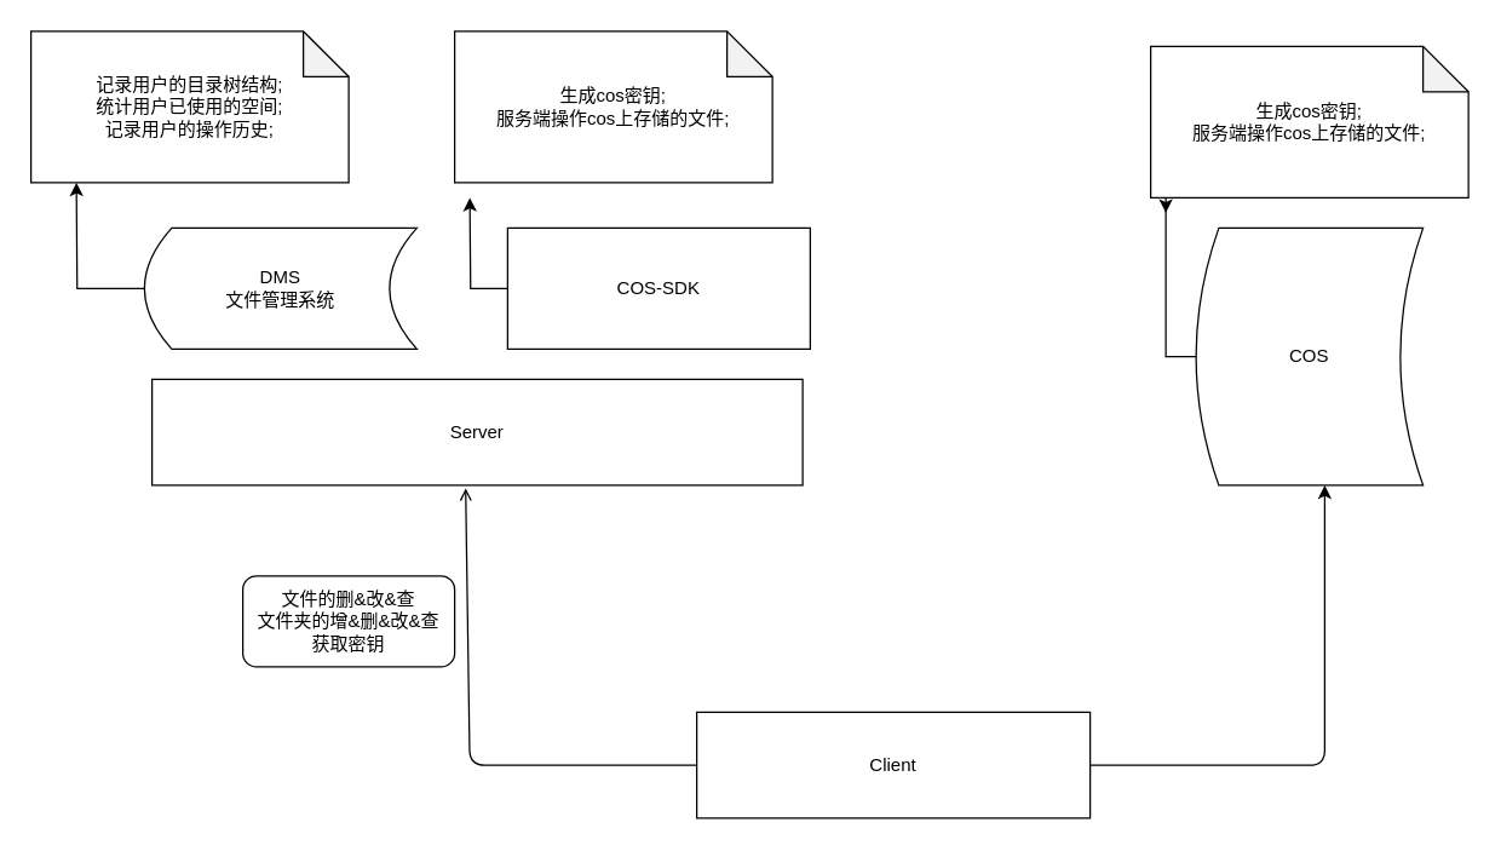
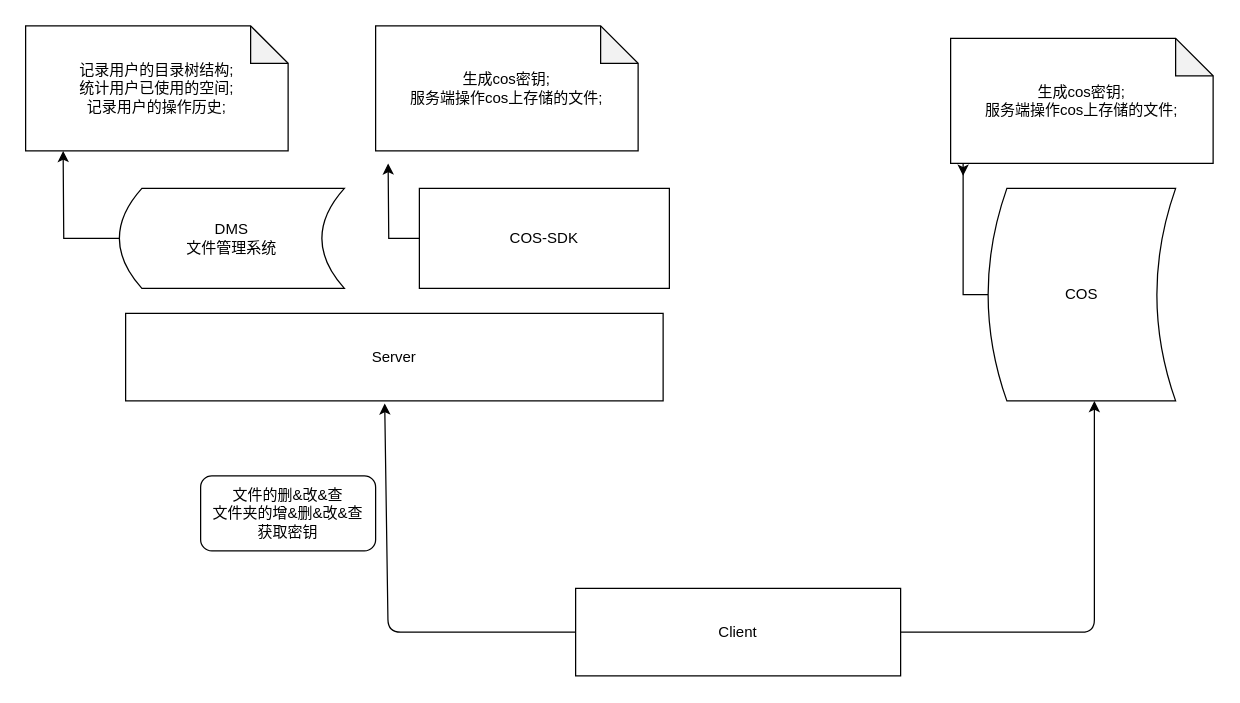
- <mxCell id="13" value="" style="endArrow=open;html=1;exitX=0;exitY=0.5;exitDx=0;exitDy=0;entryX=0.482;entryY=1.029;entryDx=0;entryDy=0;entryPerimeter=0;" edge="1" parent="1" source="3" target="2"><mxGeometry width="50" height="50" relative="1" as="geometry"><mxPoint x="380" y="420" as="sourcePoint" /><mxPoint x="430" y="370" as="targetPoint" /><Array as="points"><mxPoint x="310" y="505" /></Array></mxGeometry></mxCell>
+ <mxCell id="13" value="" style="endArrow=classic;html=1;exitX=0;exitY=0.5;exitDx=0;exitDy=0;entryX=0.482;entryY=1.029;entryDx=0;entryDy=0;entryPerimeter=0;" edge="1" parent="1" source="3" target="2"><mxGeometry width="50" height="50" relative="1" as="geometry"><mxPoint x="380" y="420" as="sourcePoint" /><mxPoint x="430" y="370" as="targetPoint" /><Array as="points"><mxPoint x="310" y="505" /></Array></mxGeometry></mxCell>
